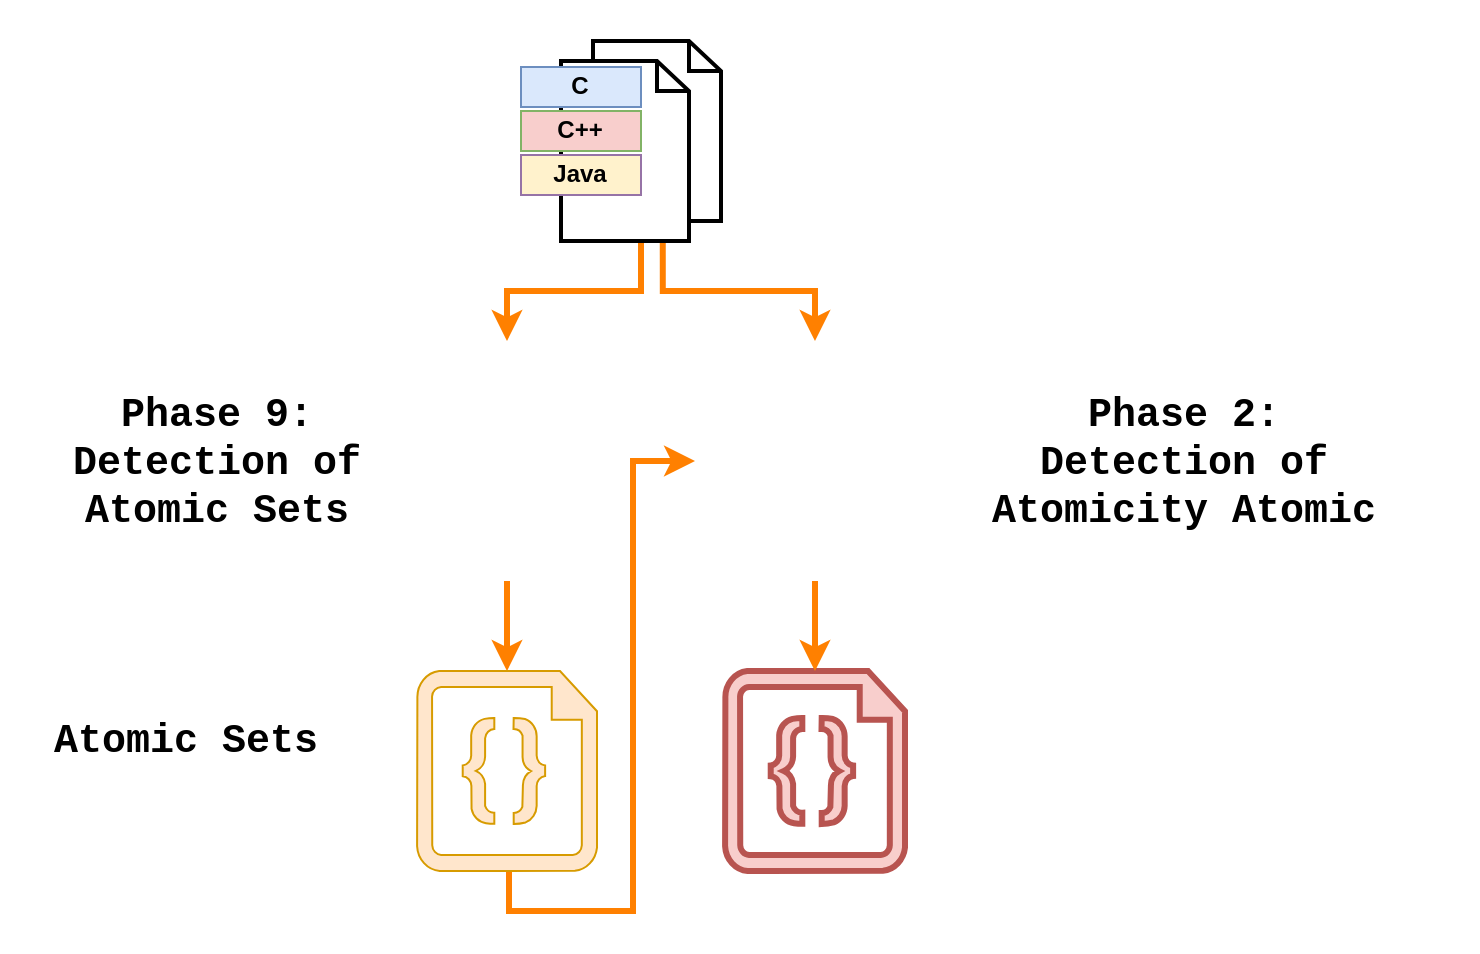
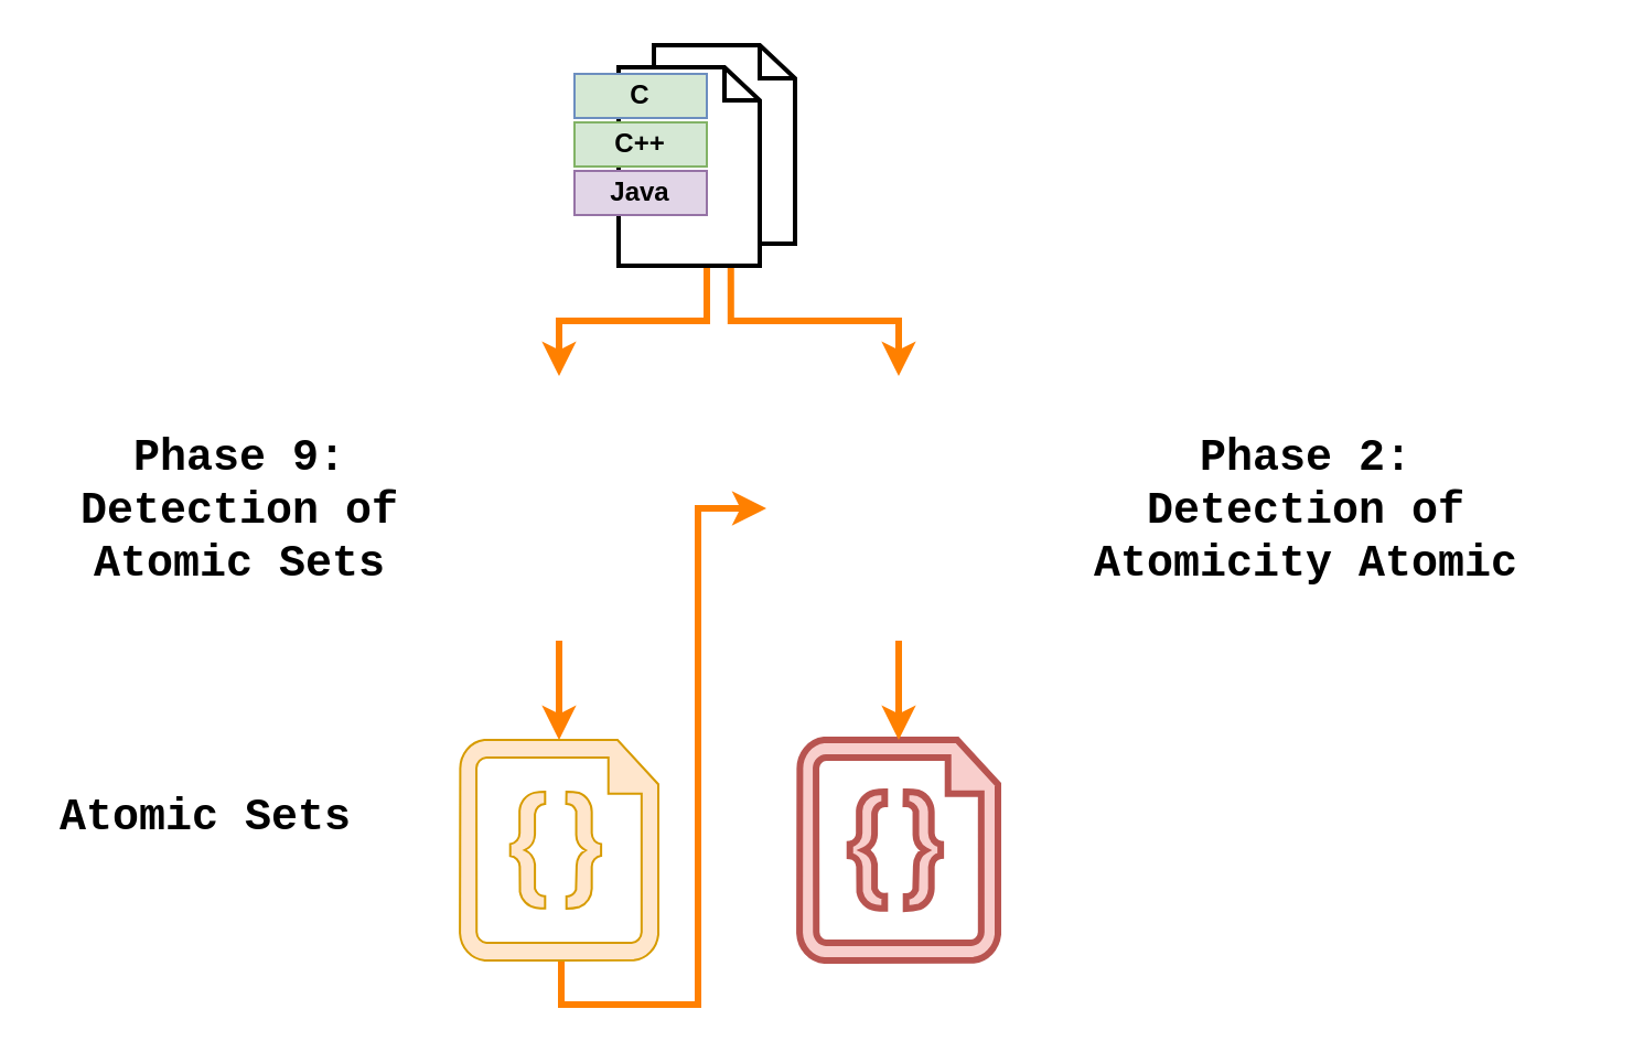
- <mxCell id="12" value="C" style="rounded=0;whiteSpace=wrap;html=1;fillColor=#dae8fc;strokeColor=#6c8ebf;fontStyle=1" parent="1" vertex="1"><mxGeometry x="260" y="33" width="60" height="20" as="geometry" /></mxCell>
+ <mxCell id="12" value="C" style="rounded=0;whiteSpace=wrap;html=1;fillColor=#d5e8d4;strokeColor=#6c8ebf;fontStyle=1;" parent="1" vertex="1"><mxGeometry x="260" y="33" width="60" height="20" as="geometry" /></mxCell>
- <mxCell id="11" value="C++" style="rounded=0;whiteSpace=wrap;html=1;fillColor=#f8cecc;strokeColor=#82b366;fontStyle=1;" parent="1" vertex="1"><mxGeometry x="260" y="55" width="60" height="20" as="geometry" /></mxCell>
+ <mxCell id="11" value="C++" style="rounded=0;whiteSpace=wrap;html=1;fillColor=#d5e8d4;strokeColor=#82b366;fontStyle=1" parent="1" vertex="1"><mxGeometry x="260" y="55" width="60" height="20" as="geometry" /></mxCell>
- <mxCell id="17" value="Java" style="rounded=0;whiteSpace=wrap;html=1;fillColor=#fff2cc;strokeColor=#9673a6;fontStyle=1;" vertex="1" parent="1"><mxGeometry x="260" y="77" width="60" height="20" as="geometry" /></mxCell>
+ <mxCell id="17" value="Java" style="rounded=0;whiteSpace=wrap;html=1;fillColor=#e1d5e7;strokeColor=#9673a6;fontStyle=1" vertex="1" parent="1"><mxGeometry x="260" y="77" width="60" height="20" as="geometry" /></mxCell>
